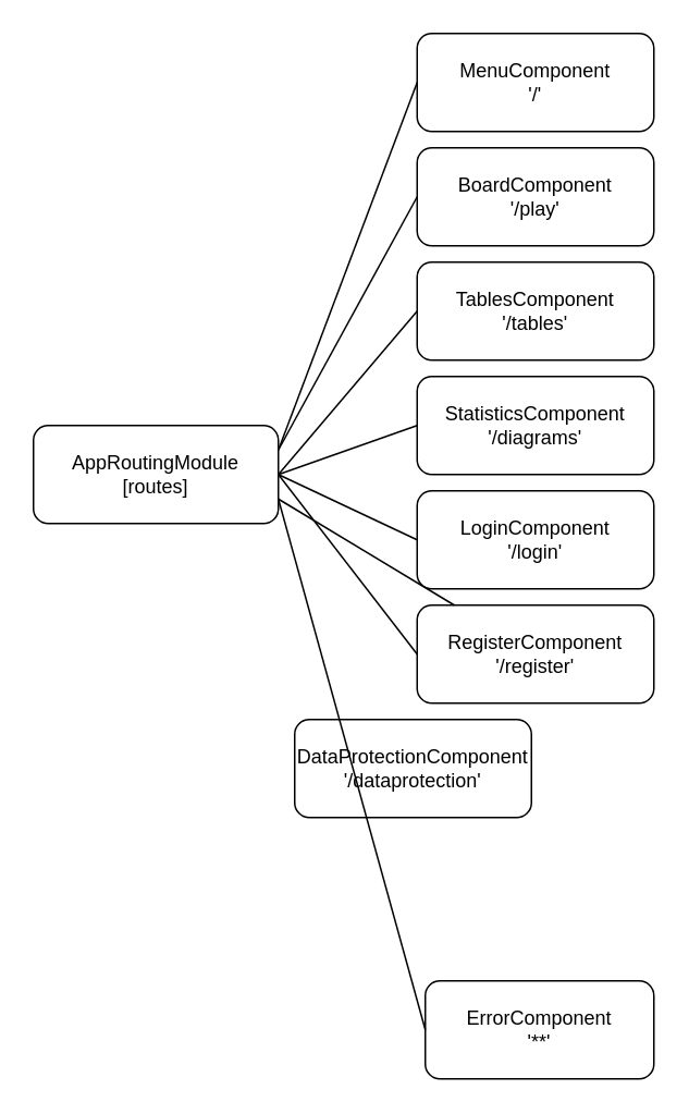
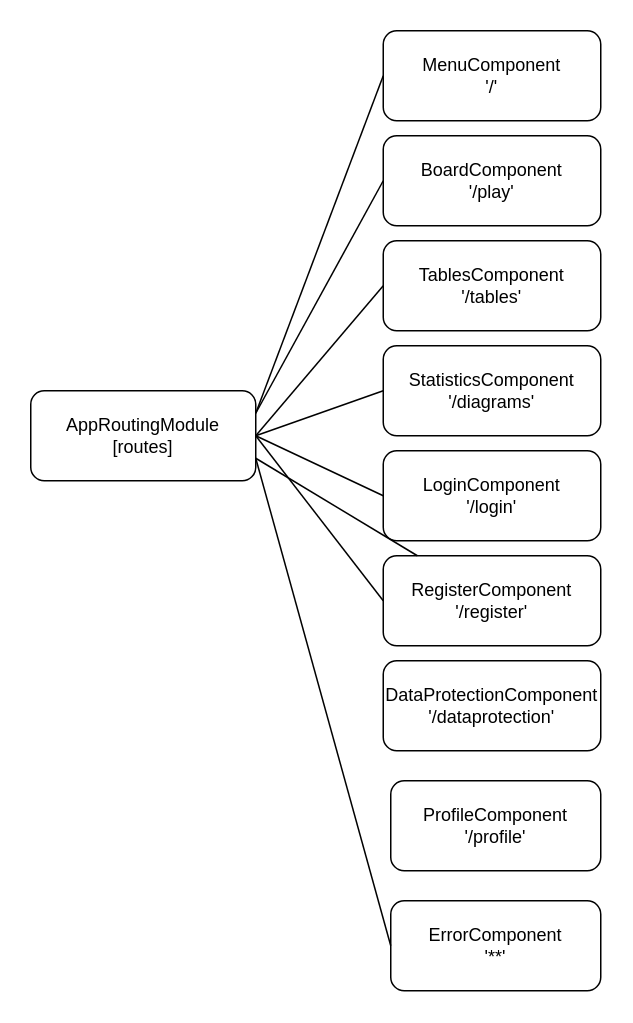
- <mxCell id="11" value="&lt;div&gt;DataProtectionComponent&lt;/div&gt;&lt;div&gt;'/dataprotection'&lt;br&gt;&lt;/div&gt;" style="rounded=1;whiteSpace=wrap;html=1;" vertex="1" parent="1"><mxGeometry x="180" y="440" width="145" height="60" as="geometry" /></mxCell>
+ <mxCell id="11" value="&lt;div&gt;DataProtectionComponent&lt;/div&gt;&lt;div&gt;'/dataprotection'&lt;br&gt;&lt;/div&gt;" style="rounded=1;whiteSpace=wrap;html=1;" vertex="1" parent="1"><mxGeometry x="255" y="440" width="145" height="60" as="geometry" /></mxCell>
+ <mxCell id="12" value="&lt;div&gt;ProfileComponent&lt;/div&gt;&lt;div&gt;'/profile'&lt;br&gt;&lt;/div&gt;" style="rounded=1;whiteSpace=wrap;html=1;" vertex="1" parent="1"><mxGeometry x="260" y="520" width="140" height="60" as="geometry" /></mxCell>
